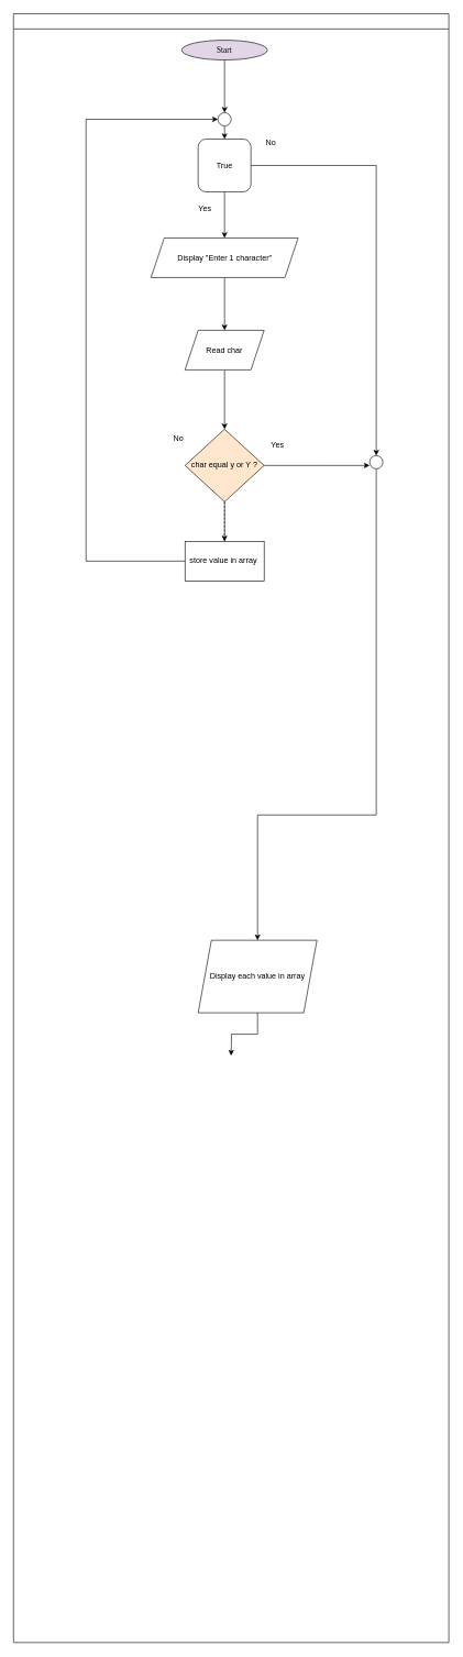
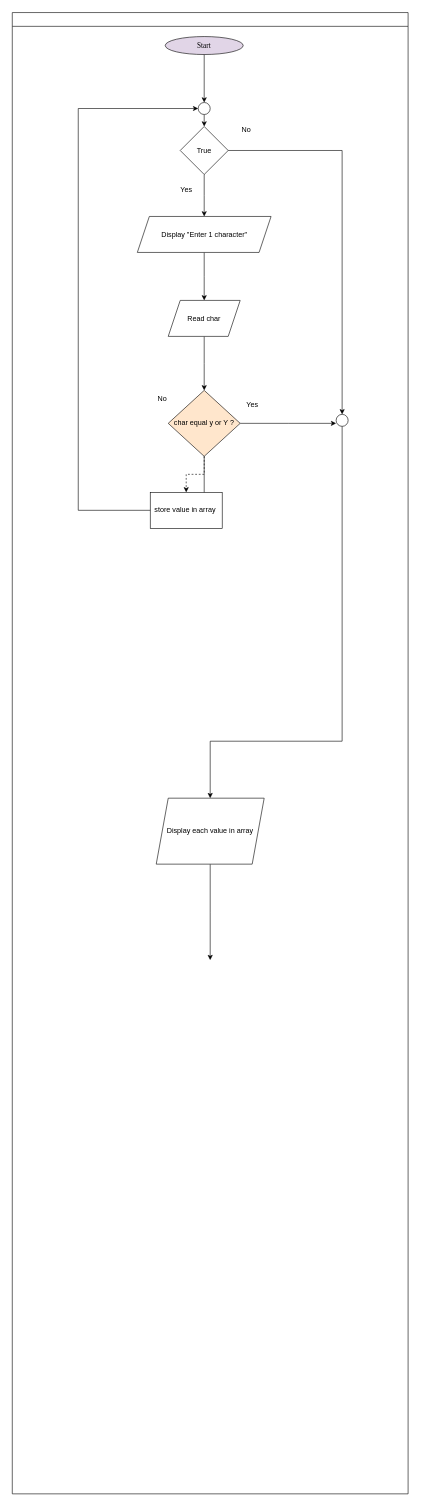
- <mxCell id="7" value="True" style="whiteSpace=wrap;html=1;rounded=1;" vertex="1" parent="2"><mxGeometry x="280" y="190" width="80" height="80" as="geometry" /></mxCell>
+ <mxCell id="7" value="True" style="rhombus;whiteSpace=wrap;html=1;" vertex="1" parent="2"><mxGeometry x="280" y="190" width="80" height="80" as="geometry" /></mxCell>
- <mxCell id="23" value="store value in array&amp;nbsp;" style="rounded=0;whiteSpace=wrap;html=1;" vertex="1" parent="2"><mxGeometry x="260" y="800" width="120" height="60" as="geometry" /></mxCell>
+ <mxCell id="23" value="store value in array&amp;nbsp;" style="rounded=0;whiteSpace=wrap;html=1;" vertex="1" parent="2"><mxGeometry x="230" y="800" width="120" height="60" as="geometry" /></mxCell>
- <mxCell id="22" value="Display each value in array" style="shape=parallelogram;perimeter=parallelogramPerimeter;whiteSpace=wrap;html=1;fixedSize=1;" vertex="1" parent="2"><mxGeometry x="280" y="1405" width="180" height="110" as="geometry" /></mxCell>
+ <mxCell id="22" value="Display each value in array" style="shape=parallelogram;perimeter=parallelogramPerimeter;whiteSpace=wrap;html=1;fixedSize=1;" vertex="1" parent="2"><mxGeometry x="240" y="1310" width="180" height="110" as="geometry" /></mxCell>
